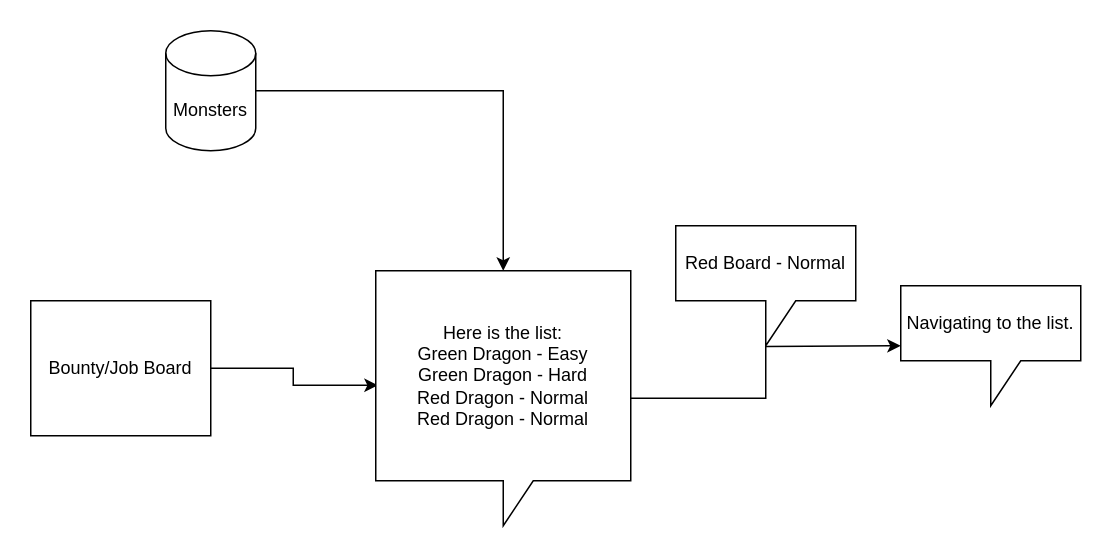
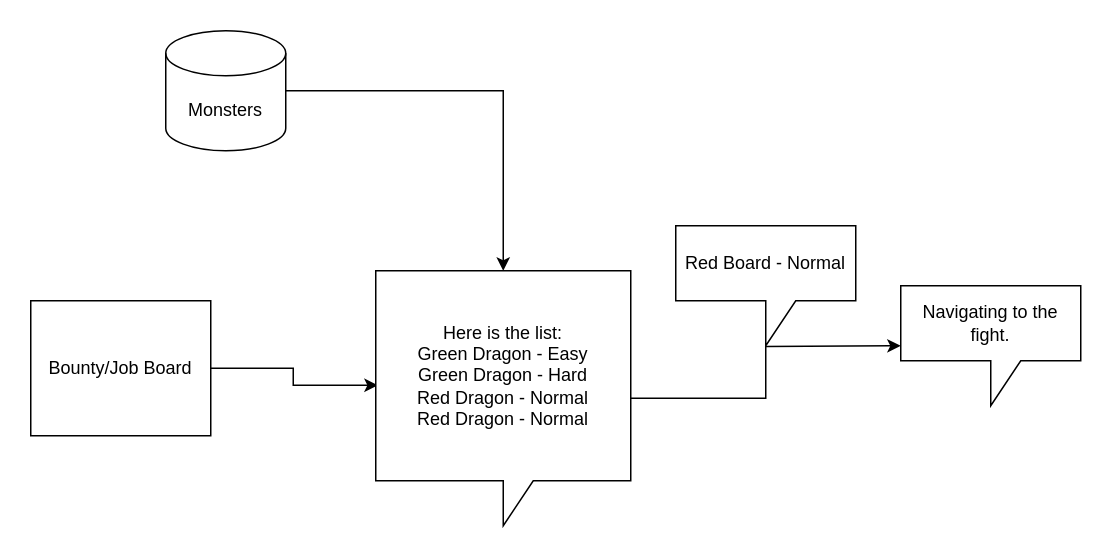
- <mxCell id="5" value="Monsters" style="shape=cylinder3;whiteSpace=wrap;html=1;boundedLbl=1;backgroundOutline=1;size=15;" vertex="1" parent="1"><mxGeometry x="110" width="60" height="80" as="geometry" y="20" /></mxCell>
+ <mxCell id="5" value="Monsters" style="shape=cylinder3;whiteSpace=wrap;html=1;boundedLbl=1;backgroundOutline=1;size=15;" vertex="1" parent="1"><mxGeometry x="110" y="20" width="80" height="80" as="geometry" /></mxCell>
- <mxCell id="9" value="Navigating to the list." style="shape=callout;whiteSpace=wrap;html=1;perimeter=calloutPerimeter;" vertex="1" parent="1"><mxGeometry x="600" y="190" width="120" height="80" as="geometry" /></mxCell>
+ <mxCell id="9" value="Navigating to the fight." style="shape=callout;whiteSpace=wrap;html=1;perimeter=calloutPerimeter;" vertex="1" parent="1"><mxGeometry x="600" y="190" width="120" height="80" as="geometry" /></mxCell>
